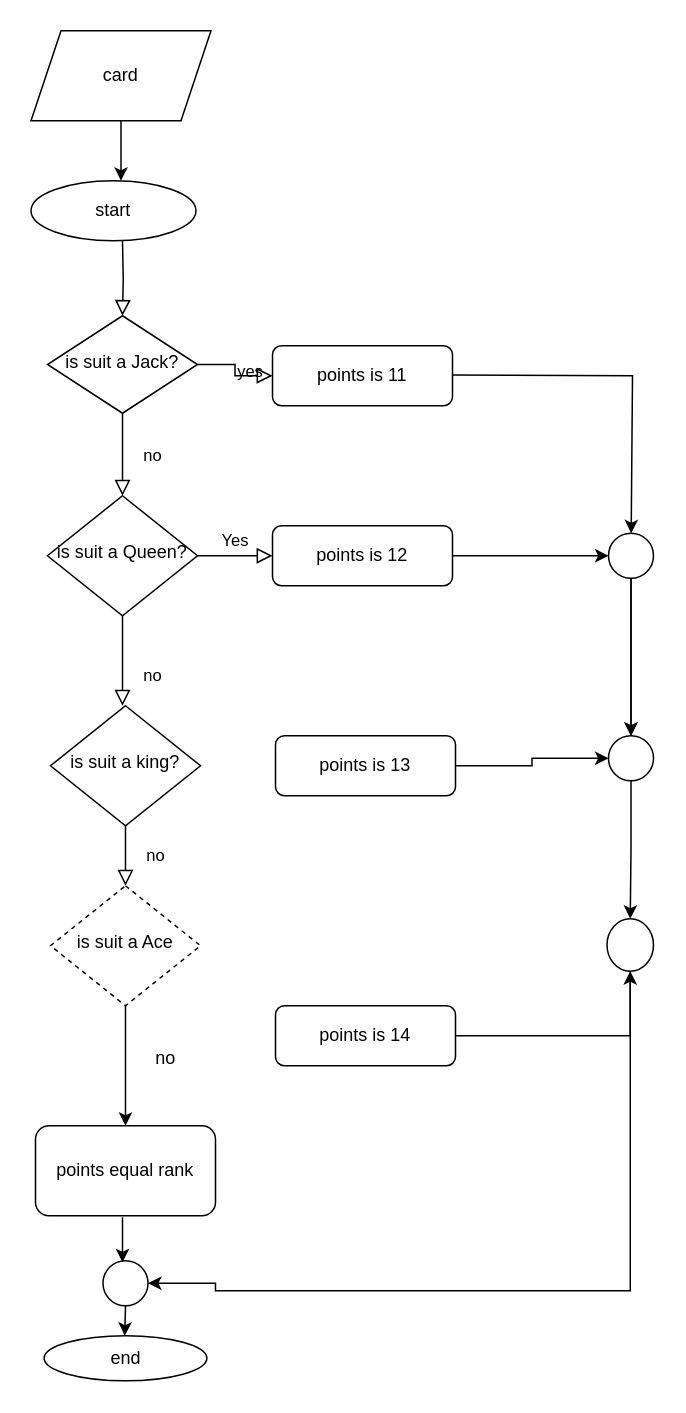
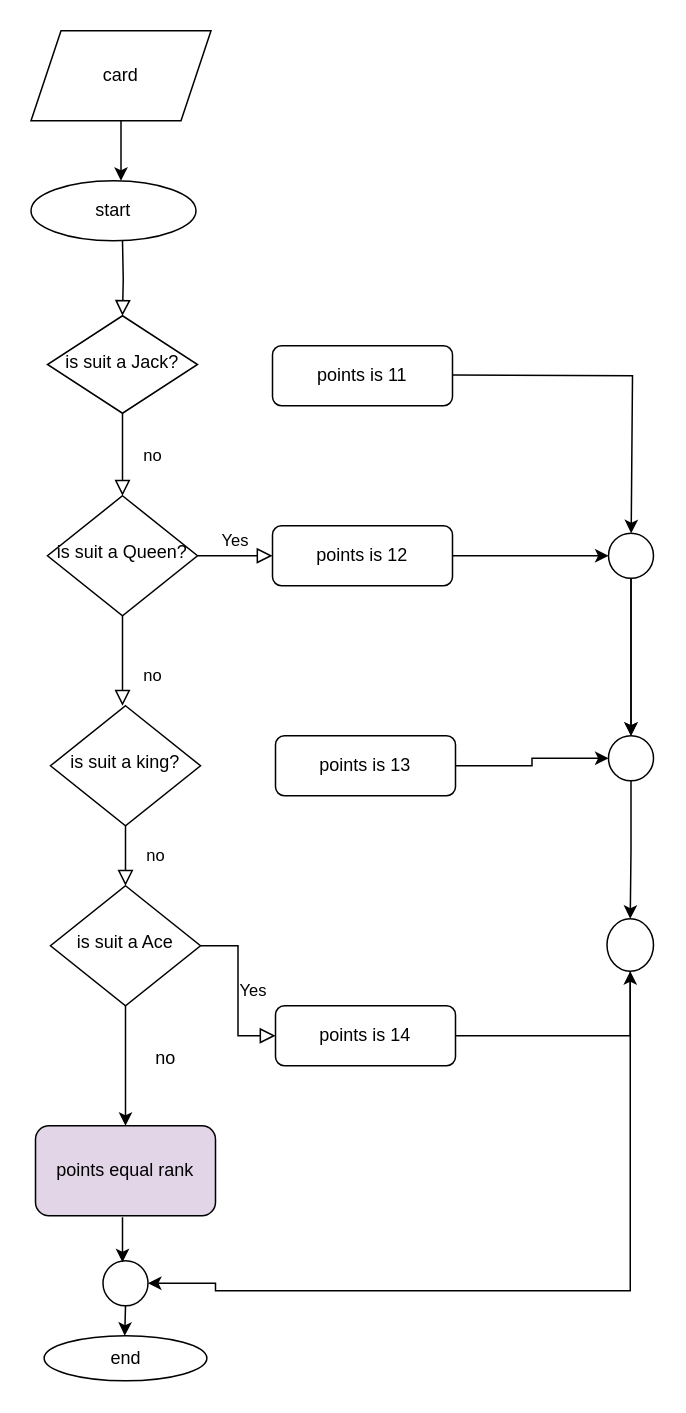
- <mxCell id="4" value="yes" style="edgeStyle=orthogonalEdgeStyle;rounded=0;html=1;jettySize=auto;orthogonalLoop=1;fontSize=11;endArrow=block;endFill=0;endSize=8;strokeWidth=1;shadow=0;labelBackgroundColor=none;" parent="1" source="5" target="6" edge="1"><mxGeometry y="10" relative="1" as="geometry"><mxPoint as="offset" /></mxGeometry></mxCell>
- <mxCell id="21" value="is suit a Ace" style="rhombus;whiteSpace=wrap;html=1;shadow=0;fontFamily=Helvetica;fontSize=12;align=center;strokeWidth=1;spacing=6;spacingTop=-4;dashed=1;" vertex="1" parent="1"><mxGeometry x="33" y="590" width="100" height="80" as="geometry" /></mxCell>
+ <mxCell id="21" value="is suit a Ace" style="rhombus;whiteSpace=wrap;html=1;shadow=0;fontFamily=Helvetica;fontSize=12;align=center;strokeWidth=1;spacing=6;spacingTop=-4;" vertex="1" parent="1"><mxGeometry x="33" y="590" width="100" height="80" as="geometry" /></mxCell>
+ <mxCell id="19" value="Yes" style="edgeStyle=orthogonalEdgeStyle;rounded=0;html=1;jettySize=auto;orthogonalLoop=1;fontSize=11;endArrow=block;endFill=0;endSize=8;strokeWidth=1;shadow=0;labelBackgroundColor=none;" edge="1" parent="1" source="21" target="23"><mxGeometry y="10" relative="1" as="geometry"><mxPoint as="offset" /></mxGeometry></mxCell>
- <mxCell id="25" value="points equal rank" style="rounded=1;whiteSpace=wrap;html=1;" vertex="1" parent="1"><mxGeometry x="23" y="750" width="120" height="60" as="geometry" /></mxCell>
+ <mxCell id="25" value="points equal rank" style="rounded=1;whiteSpace=wrap;html=1;fillColor=#e1d5e7;" vertex="1" parent="1"><mxGeometry x="23" y="750" width="120" height="60" as="geometry" /></mxCell>
